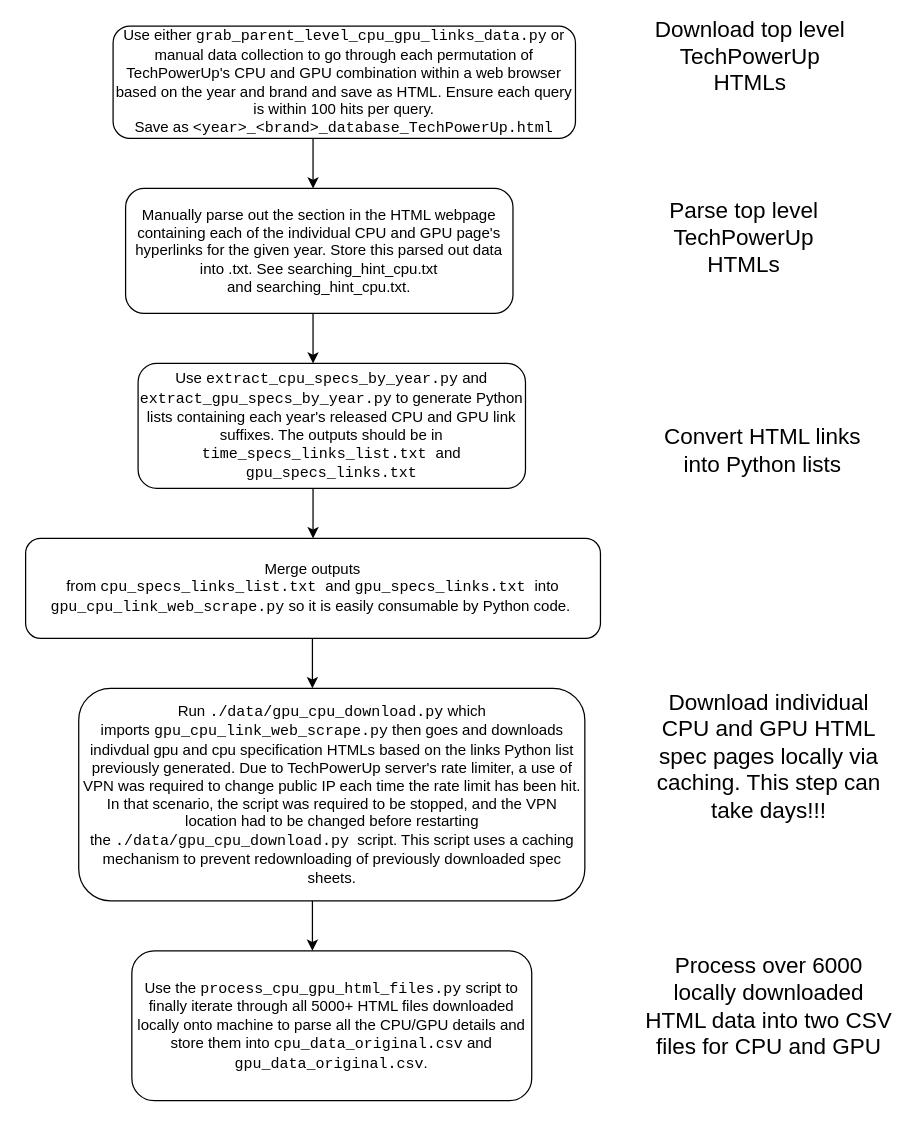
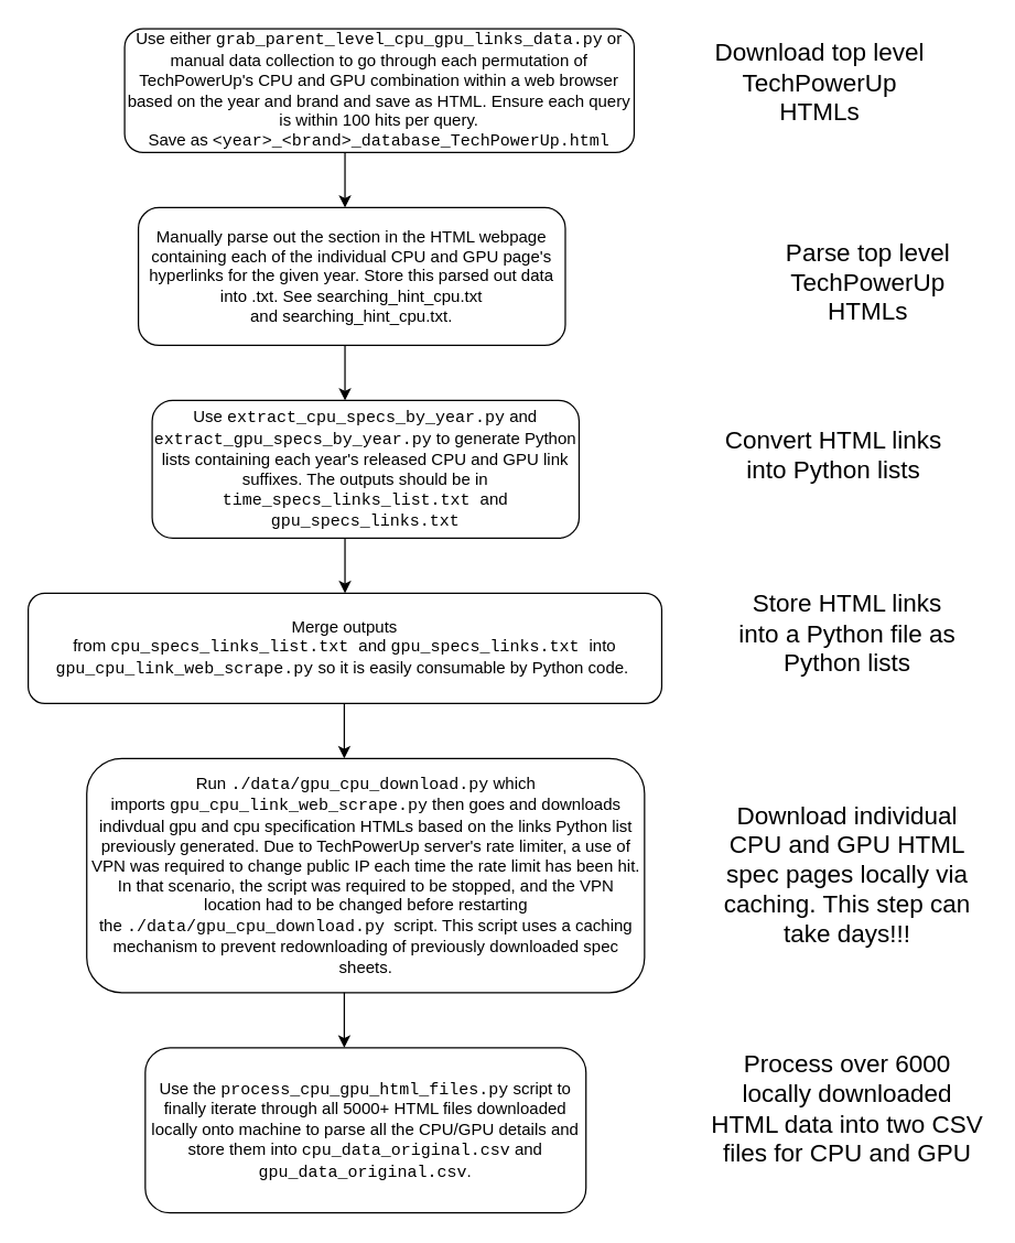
- <mxCell id="8" value="&lt;font style=&quot;font-size: 18px;&quot;&gt;Download top level TechPowerUp&lt;/font&gt;&lt;div&gt;&lt;font style=&quot;font-size: 18px;&quot;&gt;HTMLs&lt;/font&gt;&lt;/div&gt;" style="text;html=1;align=center;verticalAlign=middle;whiteSpace=wrap;rounded=0;" vertex="1" parent="1"><mxGeometry x="515" y="15" width="170" height="60" as="geometry" /></mxCell>
+ <mxCell id="8" value="&lt;font style=&quot;font-size: 18px;&quot;&gt;Download top level TechPowerUp&lt;/font&gt;&lt;div&gt;&lt;font style=&quot;font-size: 18px;&quot;&gt;HTMLs&lt;/font&gt;&lt;/div&gt;" style="text;html=1;align=center;verticalAlign=middle;whiteSpace=wrap;rounded=0;" vertex="1" parent="1"><mxGeometry x="510" y="30" width="170" height="60" as="geometry" /></mxCell>
- <mxCell id="9" value="&lt;font style=&quot;font-size: 18px;&quot;&gt;Parse top level TechPowerUp&lt;/font&gt;&lt;div&gt;&lt;font style=&quot;font-size: 18px;&quot;&gt;HTMLs&lt;/font&gt;&lt;/div&gt;" style="text;html=1;align=center;verticalAlign=middle;whiteSpace=wrap;rounded=0;" vertex="1" parent="1"><mxGeometry x="510" y="160" width="170" height="60" as="geometry" /></mxCell>
+ <mxCell id="9" value="&lt;font style=&quot;font-size: 18px;&quot;&gt;Parse top level TechPowerUp&lt;/font&gt;&lt;div&gt;&lt;font style=&quot;font-size: 18px;&quot;&gt;HTMLs&lt;/font&gt;&lt;/div&gt;" style="text;html=1;align=center;verticalAlign=middle;whiteSpace=wrap;rounded=0;" vertex="1" parent="1"><mxGeometry x="545" y="175" width="170" height="60" as="geometry" /></mxCell>
- <mxCell id="10" value="&lt;span style=&quot;font-size: 18px;&quot;&gt;Convert HTML links into Python lists&lt;/span&gt;" style="text;html=1;align=center;verticalAlign=middle;whiteSpace=wrap;rounded=0;" vertex="1" parent="1"><mxGeometry x="525" y="330" width="170" height="60" as="geometry" /></mxCell>
+ <mxCell id="10" value="&lt;span style=&quot;font-size: 18px;&quot;&gt;Convert HTML links into Python lists&lt;/span&gt;" style="text;html=1;align=center;verticalAlign=middle;whiteSpace=wrap;rounded=0;" vertex="1" parent="1"><mxGeometry x="520" y="300" width="170" height="60" as="geometry" /></mxCell>
+ <mxCell id="13" value="&lt;span style=&quot;font-size: 18px;&quot;&gt;Store HTML links into a Python file as Python lists&lt;/span&gt;" style="text;html=1;align=center;verticalAlign=middle;whiteSpace=wrap;rounded=0;" vertex="1" parent="1"><mxGeometry x="530" y="430" width="170" height="60" as="geometry" /></mxCell>
- <mxCell id="14" value="&lt;span style=&quot;font-size: 18px;&quot;&gt;Download individual CPU and GPU HTML spec pages locally via caching. This step can take days!!!&lt;/span&gt;" style="text;html=1;align=center;verticalAlign=middle;whiteSpace=wrap;rounded=0;" vertex="1" parent="1"><mxGeometry x="520" y="550" width="190" height="110" as="geometry" /></mxCell>
+ <mxCell id="14" value="&lt;span style=&quot;font-size: 18px;&quot;&gt;Download individual CPU and GPU HTML spec pages locally via caching. This step can take days!!!&lt;/span&gt;" style="text;html=1;align=center;verticalAlign=middle;whiteSpace=wrap;rounded=0;" vertex="1" parent="1"><mxGeometry x="520" y="580" width="190" height="110" as="geometry" /></mxCell>
